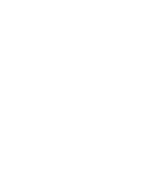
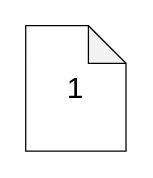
+ <mxCell id="2" value="&lt;font style=&quot;font-size: 24px;&quot;&gt;1&lt;/font&gt;" style="shape=note;whiteSpace=wrap;html=1;backgroundOutline=1;darkOpacity=0.05;" vertex="1" parent="1"><mxGeometry x="20" y="20" width="80" height="100" as="geometry" /></mxCell>
